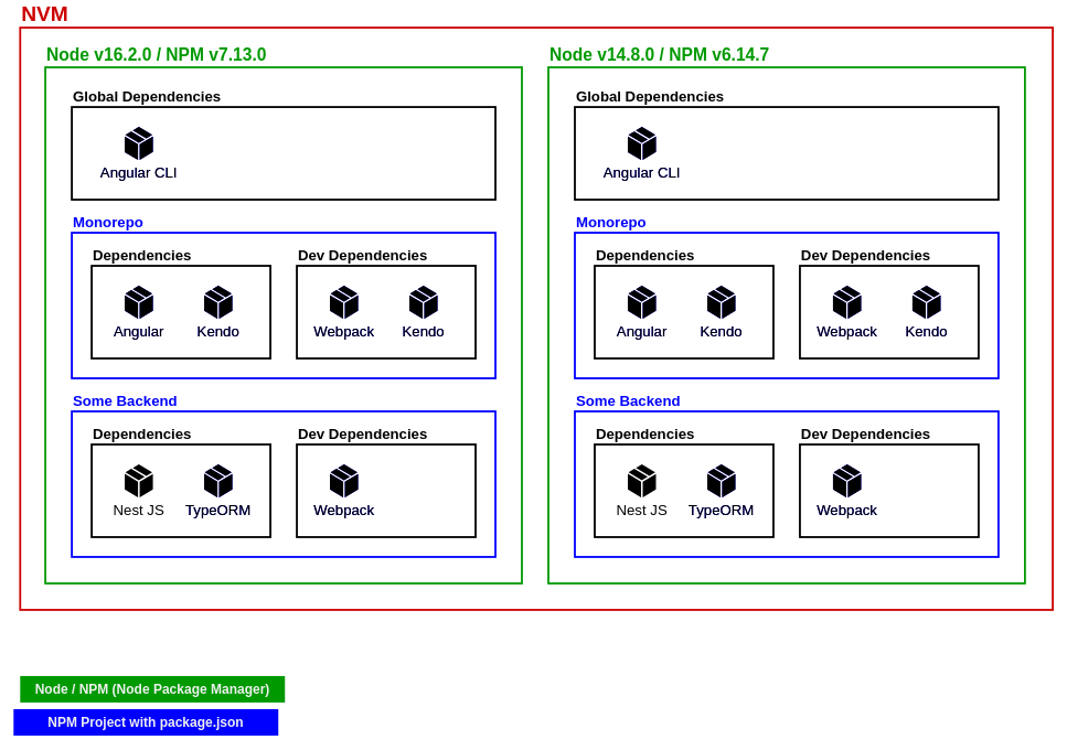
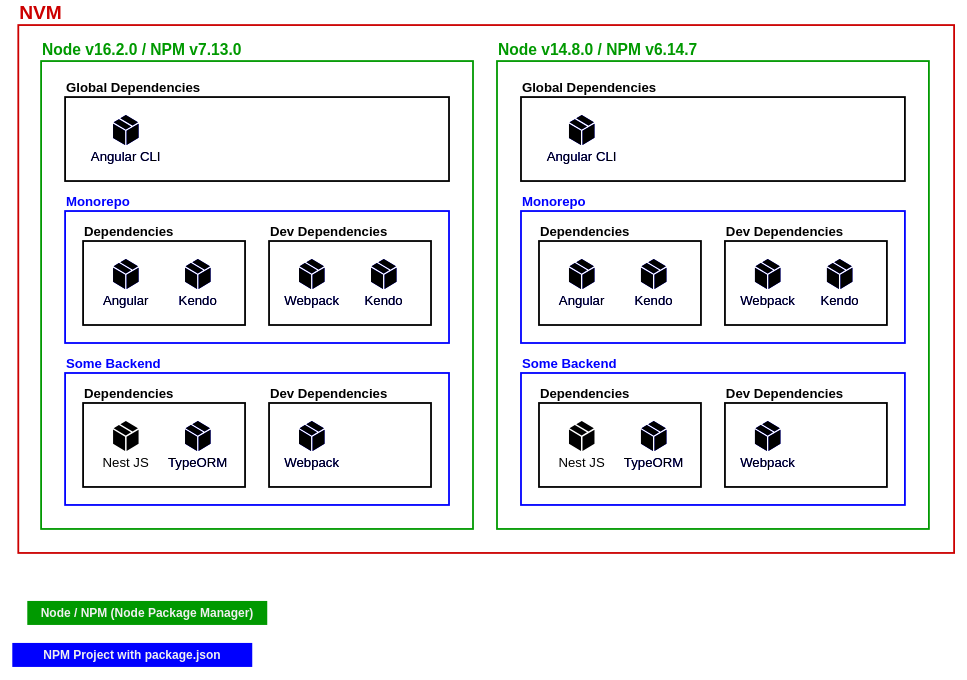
- <mxCell id="51" value="&lt;font style=&quot;font-size: 20px&quot;&gt;&lt;b&gt;Node / NPM (Node Package Manager)&lt;/b&gt;&lt;/font&gt;" style="rounded=0;whiteSpace=wrap;html=1;align=center;fillColor=#009900;fontColor=#F0F0F0;strokeColor=none;" vertex="1" parent="1"><mxGeometry x="30" y="1000" width="400" height="40" as="geometry" /></mxCell>
+ <mxCell id="51" value="&lt;font style=&quot;font-size: 20px&quot;&gt;&lt;b&gt;Node / NPM (Node Package Manager)&lt;/b&gt;&lt;/font&gt;" style="rounded=0;whiteSpace=wrap;html=1;align=center;fillColor=#009900;fontColor=#F0F0F0;strokeColor=none;" vertex="1" parent="1"><mxGeometry x="45" y="980" width="400" height="40" as="geometry" /></mxCell>
